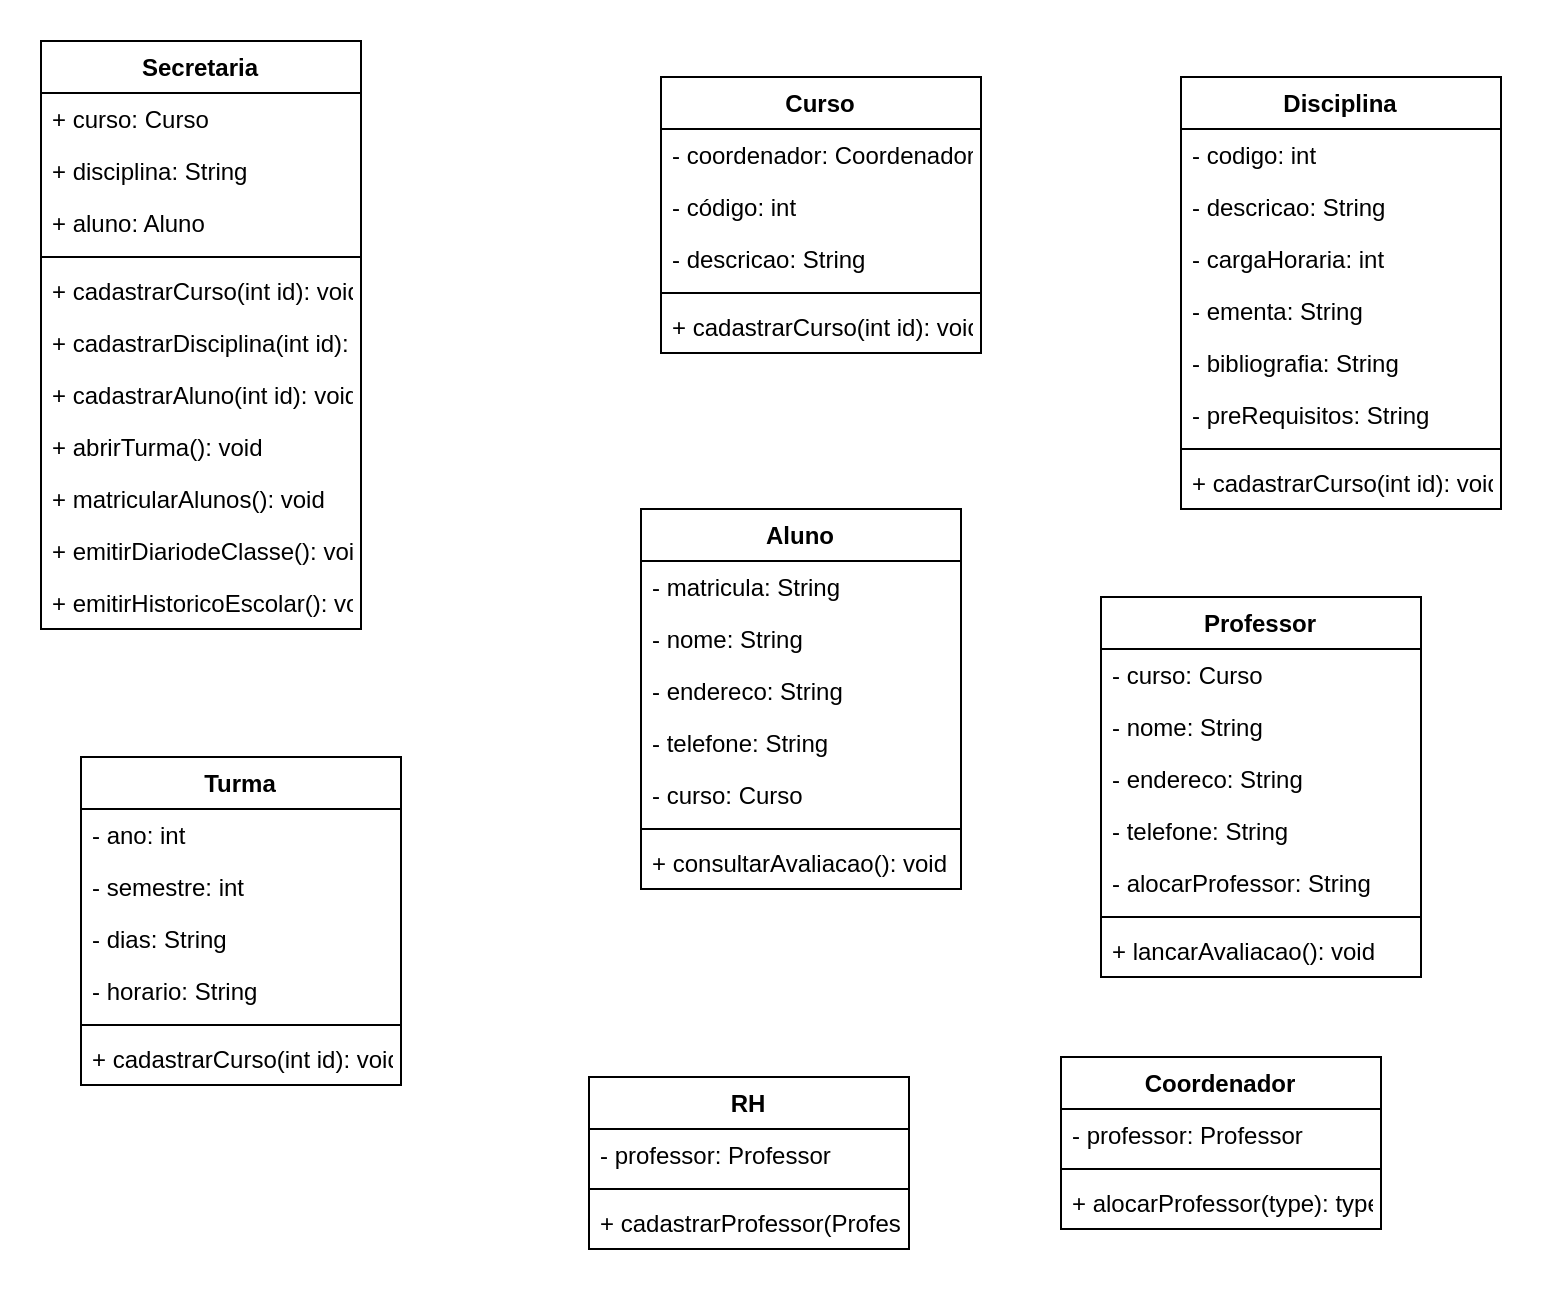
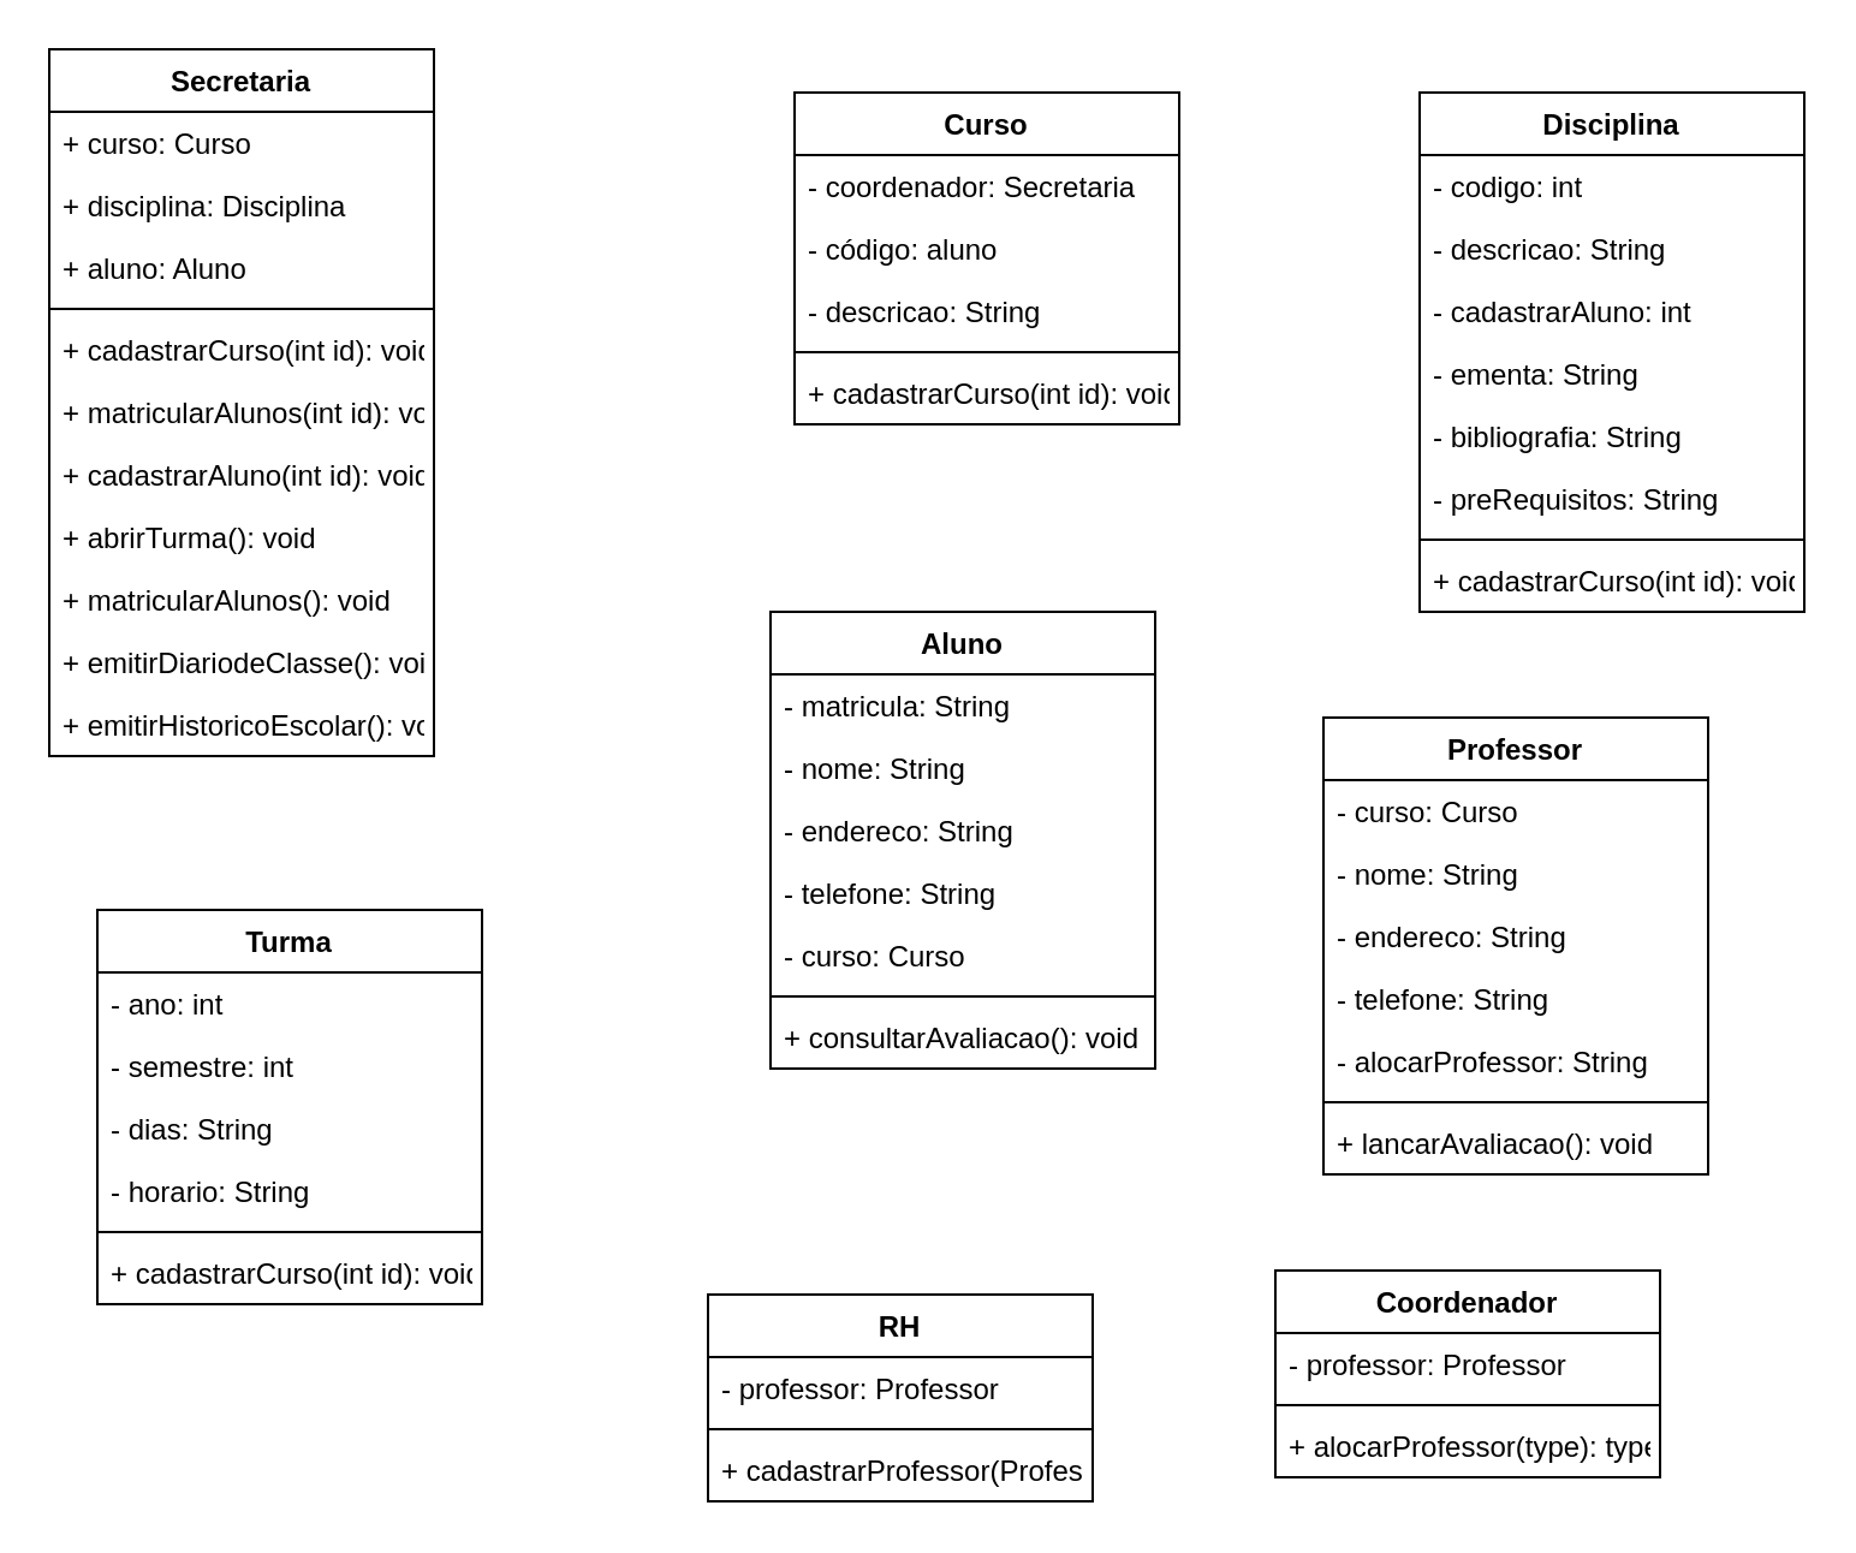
- <mxCell id="31" value="- coordenador: Coordenador" style="text;strokeColor=none;fillColor=none;align=left;verticalAlign=top;spacingLeft=4;spacingRight=4;overflow=hidden;rotatable=0;points=[[0,0.5],[1,0.5]];portConstraint=eastwest;" vertex="1" parent="30"><mxGeometry y="26" width="160" height="26" as="geometry" /></mxCell>
+ <mxCell id="31" value="- coordenador: Secretaria" style="text;strokeColor=none;fillColor=none;align=left;verticalAlign=top;spacingLeft=4;spacingRight=4;overflow=hidden;rotatable=0;points=[[0,0.5],[1,0.5]];portConstraint=eastwest;" vertex="1" parent="30"><mxGeometry y="26" width="160" height="26" as="geometry" /></mxCell>
- <mxCell id="4" value="+ disciplina: String" style="text;strokeColor=none;fillColor=none;align=left;verticalAlign=top;spacingLeft=4;spacingRight=4;overflow=hidden;rotatable=0;points=[[0,0.5],[1,0.5]];portConstraint=eastwest;" vertex="1" parent="2"><mxGeometry y="52" width="160" height="26" as="geometry" /></mxCell>
+ <mxCell id="4" value="+ disciplina: Disciplina" style="text;strokeColor=none;fillColor=none;align=left;verticalAlign=top;spacingLeft=4;spacingRight=4;overflow=hidden;rotatable=0;points=[[0,0.5],[1,0.5]];portConstraint=eastwest;" vertex="1" parent="2"><mxGeometry y="52" width="160" height="26" as="geometry" /></mxCell>
- <mxCell id="32" value="- código: int" style="text;strokeColor=none;fillColor=none;align=left;verticalAlign=top;spacingLeft=4;spacingRight=4;overflow=hidden;rotatable=0;points=[[0,0.5],[1,0.5]];portConstraint=eastwest;" vertex="1" parent="30"><mxGeometry y="52" width="160" height="26" as="geometry" /></mxCell>
+ <mxCell id="32" value="- código: aluno" style="text;strokeColor=none;fillColor=none;align=left;verticalAlign=top;spacingLeft=4;spacingRight=4;overflow=hidden;rotatable=0;points=[[0,0.5],[1,0.5]];portConstraint=eastwest;" vertex="1" parent="30"><mxGeometry y="52" width="160" height="26" as="geometry" /></mxCell>
- <mxCell id="46" value="- cargaHoraria: int" style="text;strokeColor=none;fillColor=none;align=left;verticalAlign=top;spacingLeft=4;spacingRight=4;overflow=hidden;rotatable=0;points=[[0,0.5],[1,0.5]];portConstraint=eastwest;" vertex="1" parent="43"><mxGeometry y="78" width="160" height="26" as="geometry" /></mxCell>
+ <mxCell id="46" value="- cadastrarAluno: int" style="text;strokeColor=none;fillColor=none;align=left;verticalAlign=top;spacingLeft=4;spacingRight=4;overflow=hidden;rotatable=0;points=[[0,0.5],[1,0.5]];portConstraint=eastwest;" vertex="1" parent="43"><mxGeometry y="78" width="160" height="26" as="geometry" /></mxCell>
- <mxCell id="8" value="+ cadastrarDisciplina(int id): void" style="text;strokeColor=none;fillColor=none;align=left;verticalAlign=top;spacingLeft=4;spacingRight=4;overflow=hidden;rotatable=0;points=[[0,0.5],[1,0.5]];portConstraint=eastwest;" vertex="1" parent="2"><mxGeometry y="138" width="160" height="26" as="geometry" /></mxCell>
+ <mxCell id="8" value="+ matricularAlunos(int id): void" style="text;strokeColor=none;fillColor=none;align=left;verticalAlign=top;spacingLeft=4;spacingRight=4;overflow=hidden;rotatable=0;points=[[0,0.5],[1,0.5]];portConstraint=eastwest;" vertex="1" parent="2"><mxGeometry y="138" width="160" height="26" as="geometry" /></mxCell>
